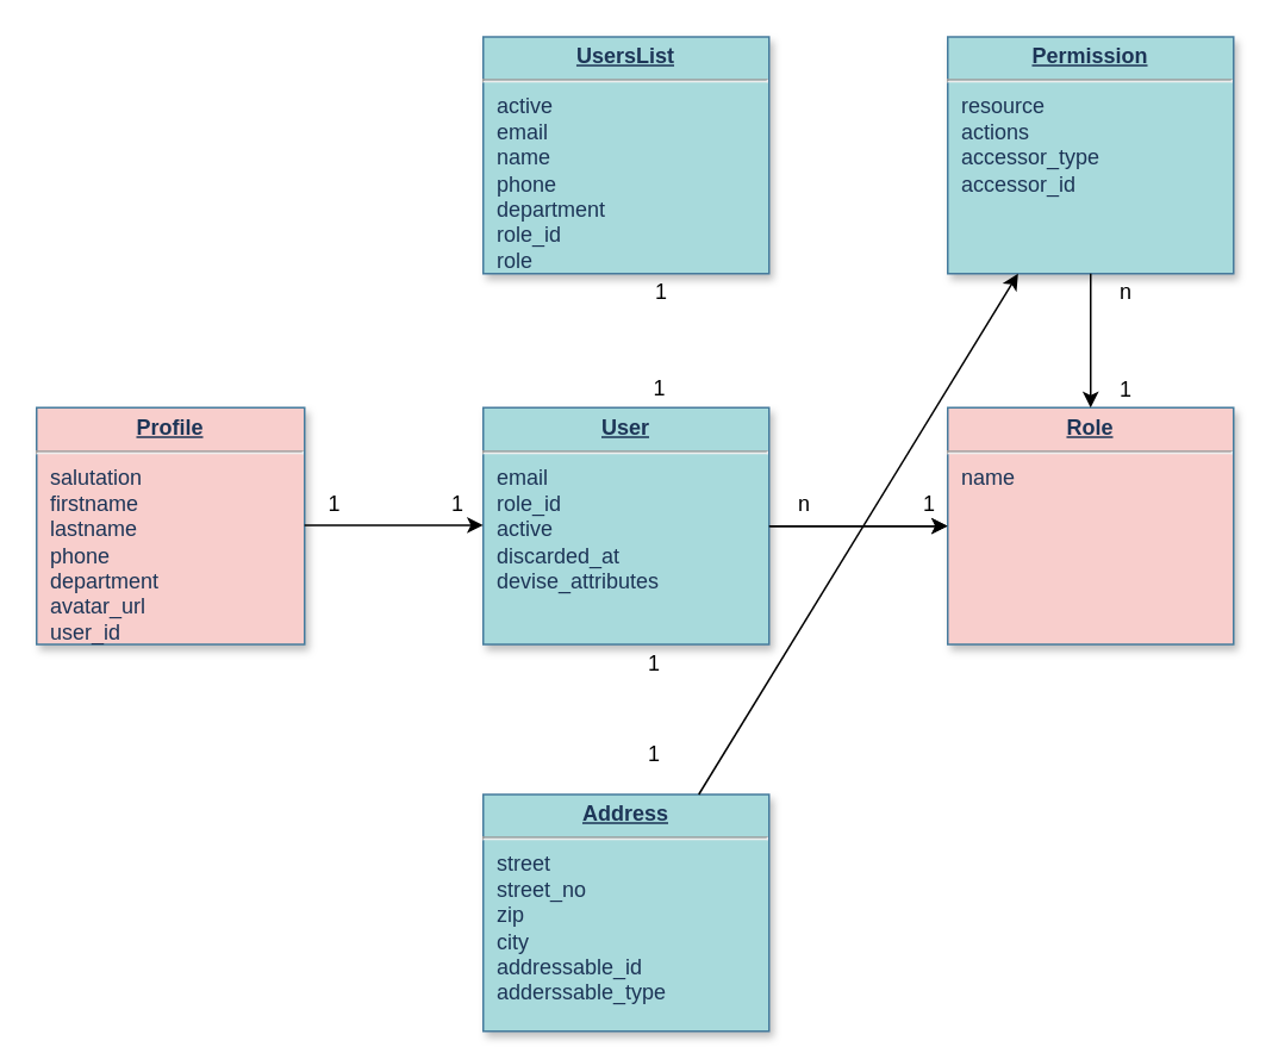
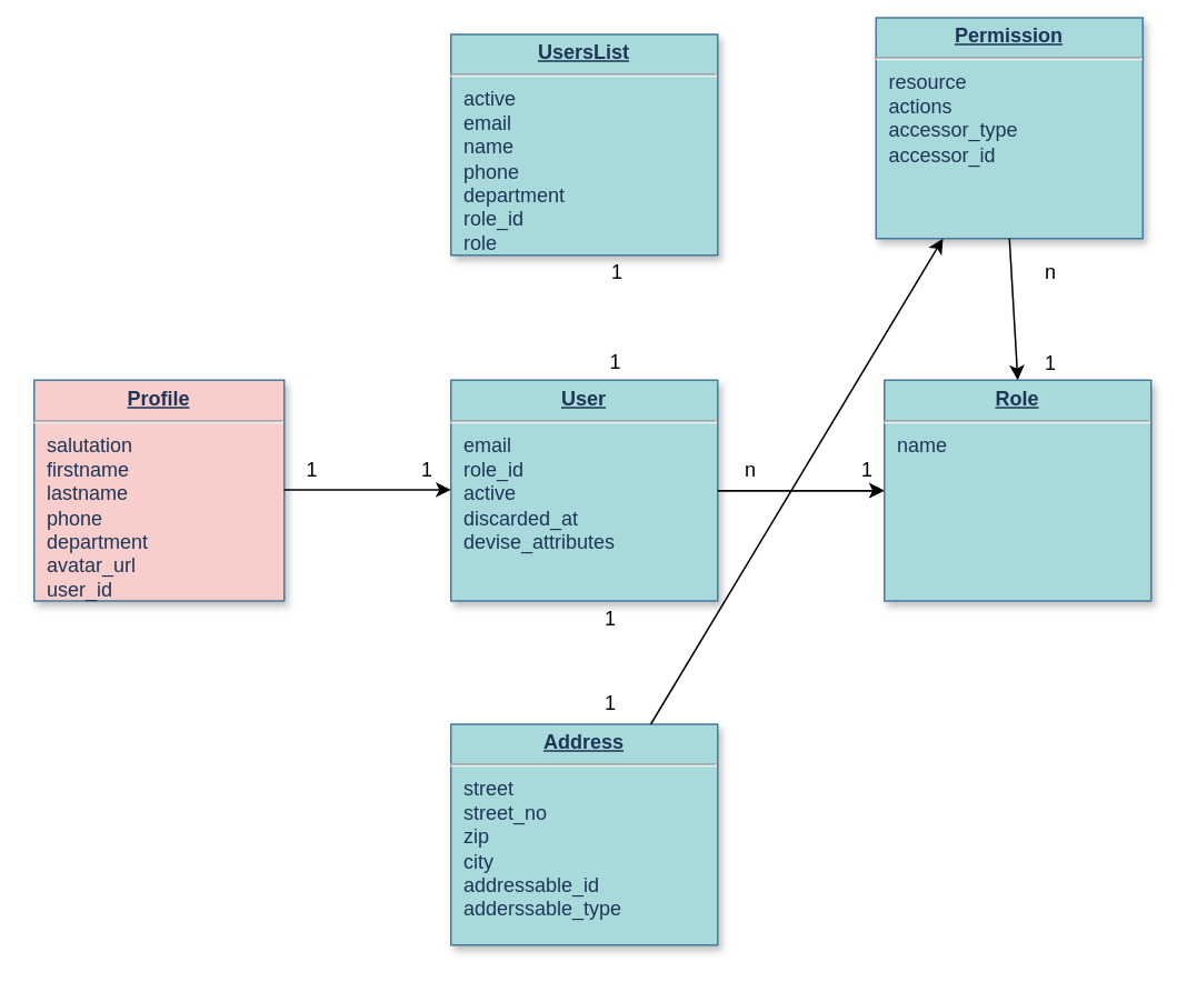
- <mxCell id="6" value="&lt;p style=&quot;margin: 0px ; margin-top: 4px ; text-align: center ; text-decoration: underline&quot;&gt;&lt;b&gt;Permission&lt;/b&gt;&lt;/p&gt;&lt;hr&gt;&lt;p style=&quot;margin: 0px ; margin-left: 8px&quot;&gt;resource&lt;/p&gt;&lt;p style=&quot;margin: 0px ; margin-left: 8px&quot;&gt;actions&lt;/p&gt;&lt;p style=&quot;margin: 0px ; margin-left: 8px&quot;&gt;accessor_type&lt;/p&gt;&lt;p style=&quot;margin: 0px ; margin-left: 8px&quot;&gt;accessor_id&lt;/p&gt;" style="verticalAlign=top;align=left;overflow=fill;fontSize=12;fontFamily=Helvetica;html=1;strokeColor=#457B9D;shadow=1;fillColor=#A8DADC;fontColor=#1D3557;" parent="1" vertex="1"><mxGeometry x="530" y="20" width="160" height="132.5" as="geometry" /></mxCell>
+ <mxCell id="6" value="&lt;p style=&quot;margin: 0px ; margin-top: 4px ; text-align: center ; text-decoration: underline&quot;&gt;&lt;b&gt;Permission&lt;/b&gt;&lt;/p&gt;&lt;hr&gt;&lt;p style=&quot;margin: 0px ; margin-left: 8px&quot;&gt;resource&lt;/p&gt;&lt;p style=&quot;margin: 0px ; margin-left: 8px&quot;&gt;actions&lt;/p&gt;&lt;p style=&quot;margin: 0px ; margin-left: 8px&quot;&gt;accessor_type&lt;/p&gt;&lt;p style=&quot;margin: 0px ; margin-left: 8px&quot;&gt;accessor_id&lt;/p&gt;" style="verticalAlign=top;align=left;overflow=fill;fontSize=12;fontFamily=Helvetica;html=1;strokeColor=#457B9D;shadow=1;fillColor=#A8DADC;fontColor=#1D3557;" parent="1" vertex="1"><mxGeometry x="525" y="10" width="160" height="132.5" as="geometry" /></mxCell>
- <mxCell id="5" value="&lt;p style=&quot;margin: 0px ; margin-top: 4px ; text-align: center ; text-decoration: underline&quot;&gt;&lt;b&gt;Role&lt;/b&gt;&lt;/p&gt;&lt;hr&gt;&lt;p style=&quot;margin: 0px ; margin-left: 8px&quot;&gt;name&lt;/p&gt;" style="verticalAlign=top;align=left;overflow=fill;fontSize=12;fontFamily=Helvetica;html=1;strokeColor=#457B9D;shadow=1;fillColor=#f8cecc;fontColor=#1D3557;" parent="1" vertex="1"><mxGeometry x="530" y="227.5" width="160" height="132.5" as="geometry" /></mxCell>
+ <mxCell id="5" value="&lt;p style=&quot;margin: 0px ; margin-top: 4px ; text-align: center ; text-decoration: underline&quot;&gt;&lt;b&gt;Role&lt;/b&gt;&lt;/p&gt;&lt;hr&gt;&lt;p style=&quot;margin: 0px ; margin-left: 8px&quot;&gt;name&lt;/p&gt;" style="verticalAlign=top;align=left;overflow=fill;fontSize=12;fontFamily=Helvetica;html=1;strokeColor=#457B9D;shadow=1;fillColor=#A8DADC;fontColor=#1D3557;" parent="1" vertex="1"><mxGeometry x="530" y="227.5" width="160" height="132.5" as="geometry" /></mxCell>
- <mxCell id="8" value="&lt;p style=&quot;margin: 0px ; margin-top: 4px ; text-align: center ; text-decoration: underline&quot;&gt;&lt;b&gt;Address&lt;/b&gt;&lt;/p&gt;&lt;hr&gt;&lt;p style=&quot;margin: 0px ; margin-left: 8px&quot;&gt;&lt;span&gt;street&lt;/span&gt;&lt;br&gt;&lt;/p&gt;&lt;p style=&quot;margin: 0px ; margin-left: 8px&quot;&gt;street_no&lt;/p&gt;&lt;p style=&quot;margin: 0px ; margin-left: 8px&quot;&gt;zip&lt;/p&gt;&lt;p style=&quot;margin: 0px ; margin-left: 8px&quot;&gt;city&lt;/p&gt;&lt;p style=&quot;margin: 0px ; margin-left: 8px&quot;&gt;addressable_id&lt;/p&gt;&lt;p style=&quot;margin: 0px ; margin-left: 8px&quot;&gt;adderssable_type&lt;/p&gt;" style="verticalAlign=top;align=left;overflow=fill;fontSize=12;fontFamily=Helvetica;html=1;strokeColor=#457B9D;shadow=1;fillColor=#A8DADC;fontColor=#1D3557;" parent="1" vertex="1"><mxGeometry x="270" y="444" width="160" height="132.5" as="geometry" /></mxCell>
+ <mxCell id="8" value="&lt;p style=&quot;margin: 0px ; margin-top: 4px ; text-align: center ; text-decoration: underline&quot;&gt;&lt;b&gt;Address&lt;/b&gt;&lt;/p&gt;&lt;hr&gt;&lt;p style=&quot;margin: 0px ; margin-left: 8px&quot;&gt;&lt;span&gt;street&lt;/span&gt;&lt;br&gt;&lt;/p&gt;&lt;p style=&quot;margin: 0px ; margin-left: 8px&quot;&gt;street_no&lt;/p&gt;&lt;p style=&quot;margin: 0px ; margin-left: 8px&quot;&gt;zip&lt;/p&gt;&lt;p style=&quot;margin: 0px ; margin-left: 8px&quot;&gt;city&lt;/p&gt;&lt;p style=&quot;margin: 0px ; margin-left: 8px&quot;&gt;addressable_id&lt;/p&gt;&lt;p style=&quot;margin: 0px ; margin-left: 8px&quot;&gt;adderssable_type&lt;/p&gt;" style="verticalAlign=top;align=left;overflow=fill;fontSize=12;fontFamily=Helvetica;html=1;strokeColor=#457B9D;shadow=1;fillColor=#A8DADC;fontColor=#1D3557;" parent="1" vertex="1"><mxGeometry x="270" y="434" width="160" height="132.5" as="geometry" /></mxCell>
